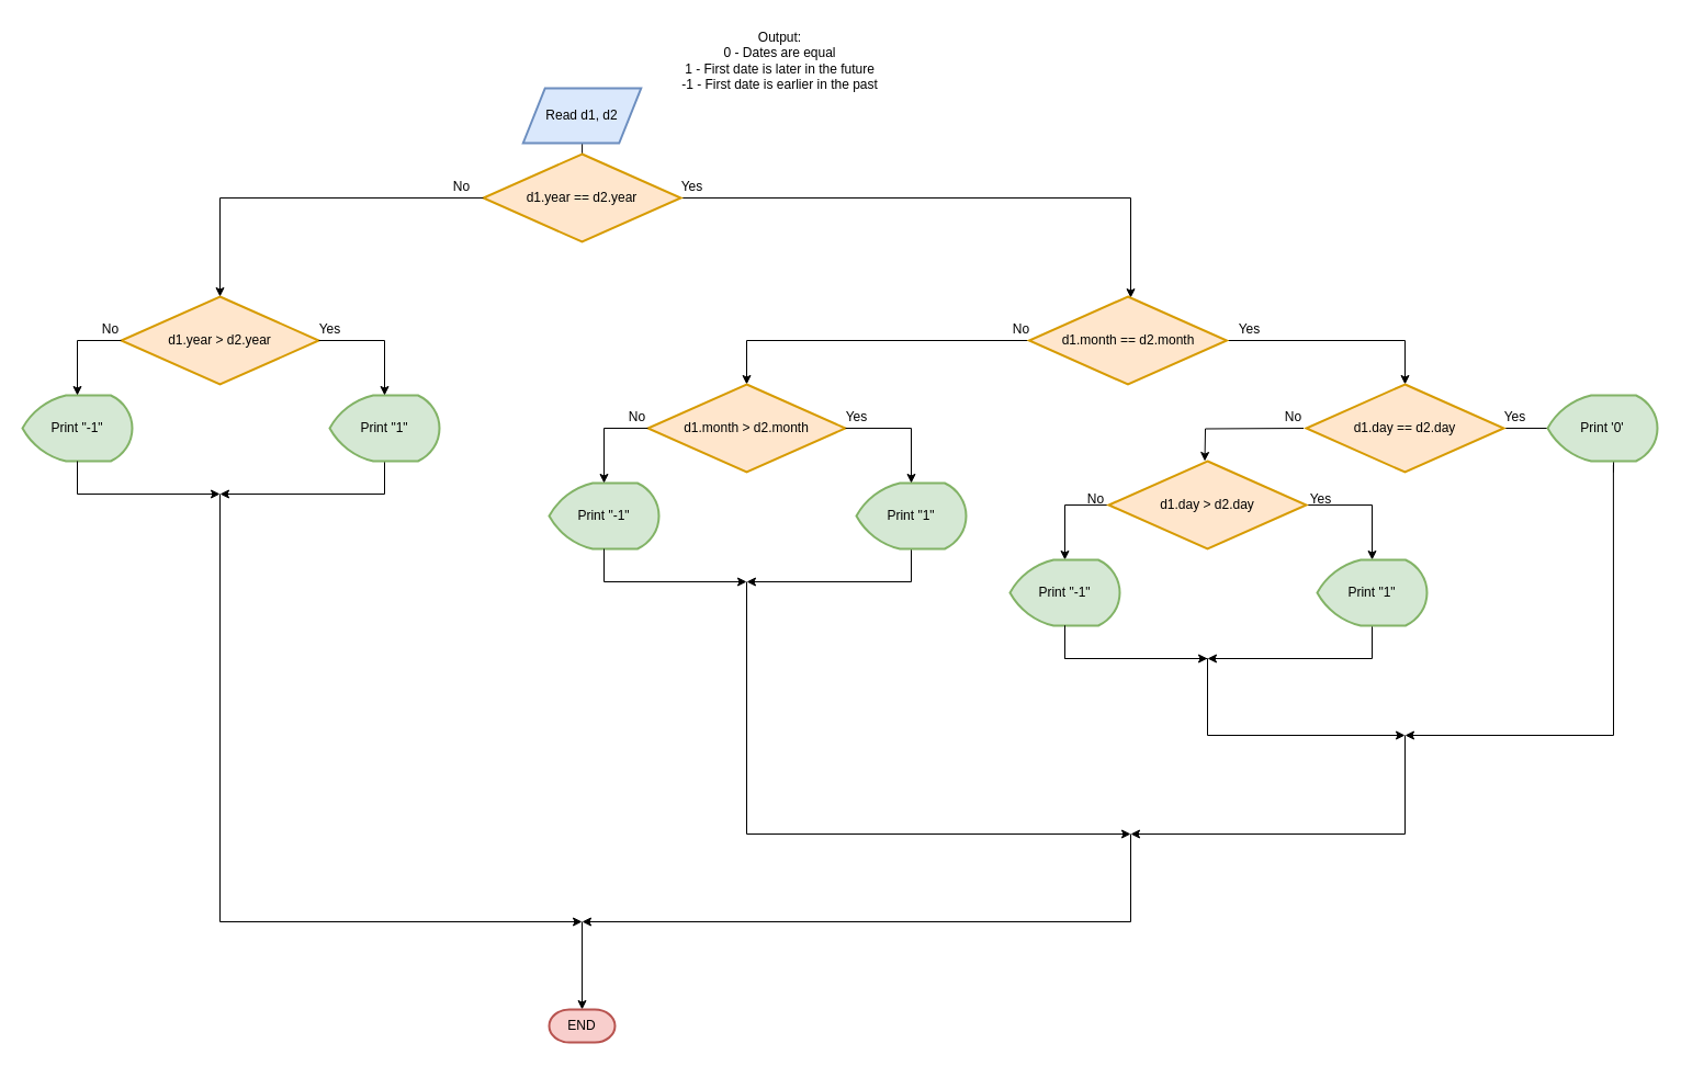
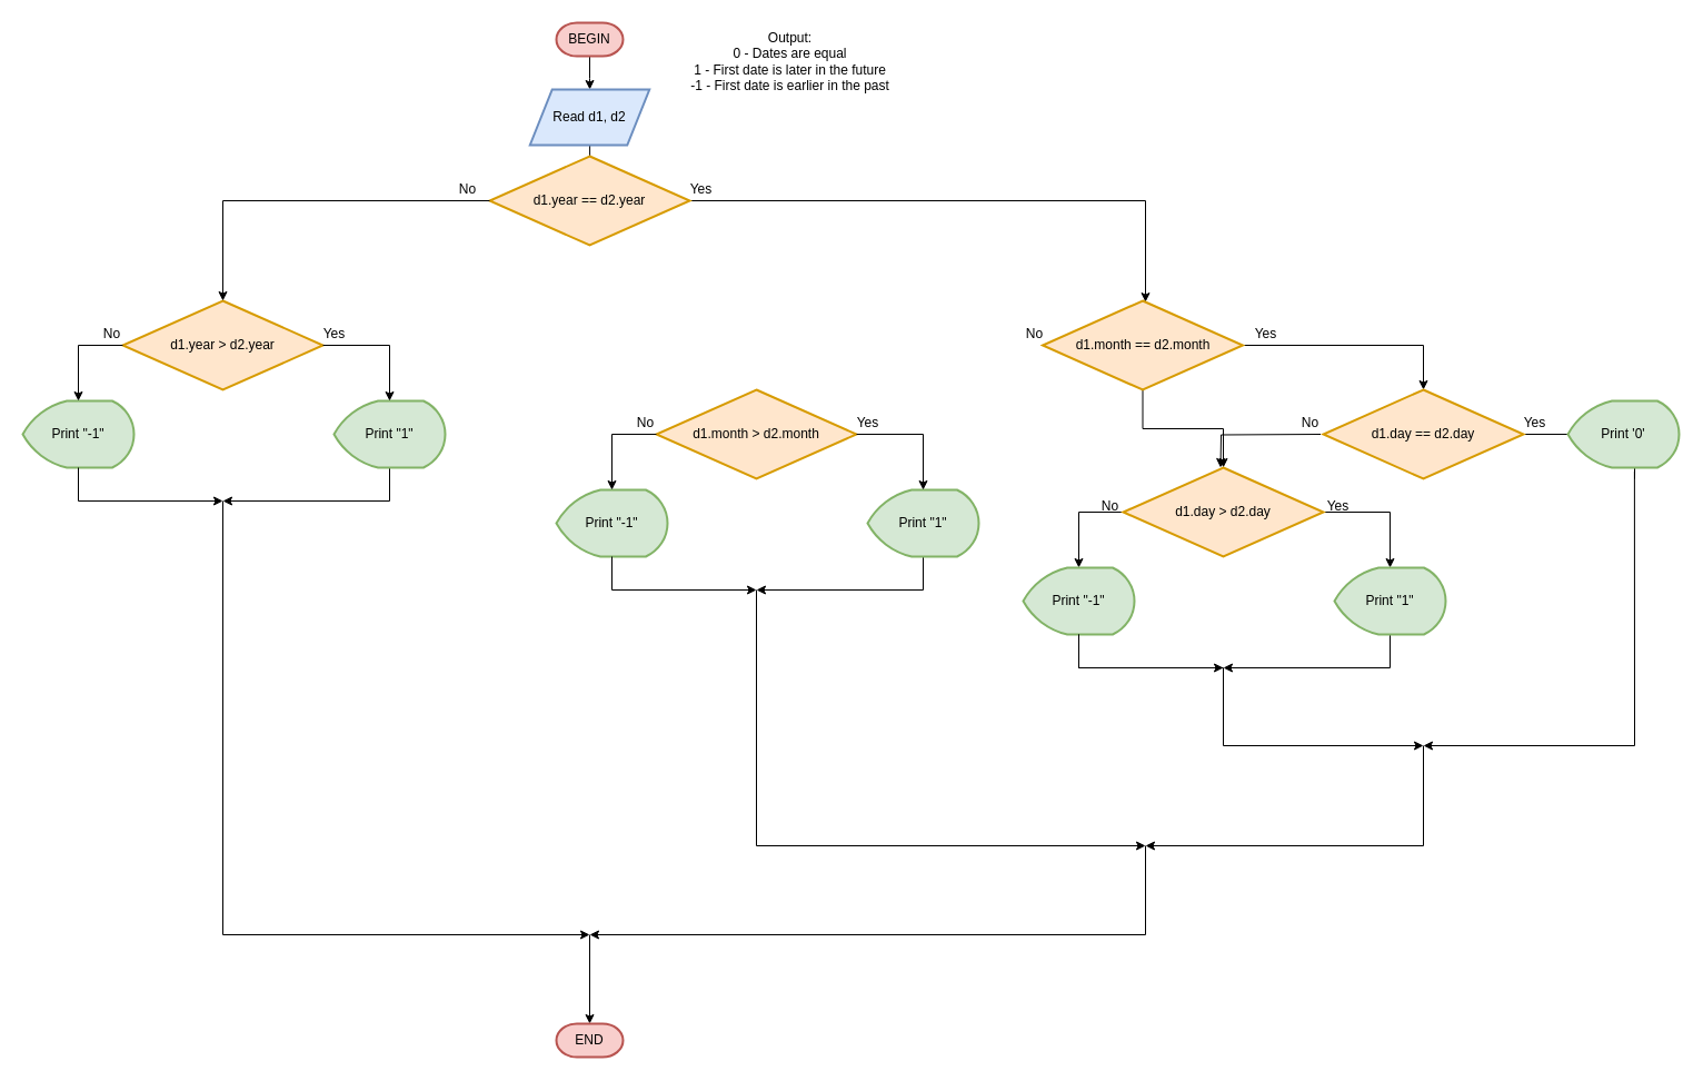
+ <mxCell id="3" value="BEGIN" style="strokeWidth=2;html=1;shape=mxgraph.flowchart.terminator;whiteSpace=wrap;fillColor=#f8cecc;strokeColor=#b85450;" vertex="1" parent="1"><mxGeometry x="500" y="20" width="60" height="30" as="geometry" /></mxCell>
+ <mxCell id="2" value="" style="edgeStyle=orthogonalEdgeStyle;rounded=0;orthogonalLoop=1;jettySize=auto;html=1;" edge="1" parent="1" source="3" target="5"><mxGeometry relative="1" as="geometry" /></mxCell>
- <mxCell id="9" value="" style="edgeStyle=orthogonalEdgeStyle;rounded=0;orthogonalLoop=1;jettySize=auto;html=1;entryX=0.5;entryY=0;entryDx=0;entryDy=0;" edge="1" parent="1" source="10" target="31"><mxGeometry relative="1" as="geometry" /></mxCell>
+ <mxCell id="9" value="" style="edgeStyle=orthogonalEdgeStyle;rounded=0;orthogonalLoop=1;jettySize=auto;html=1;" edge="1" parent="1" source="10" target="20"><mxGeometry relative="1" as="geometry" /></mxCell>
